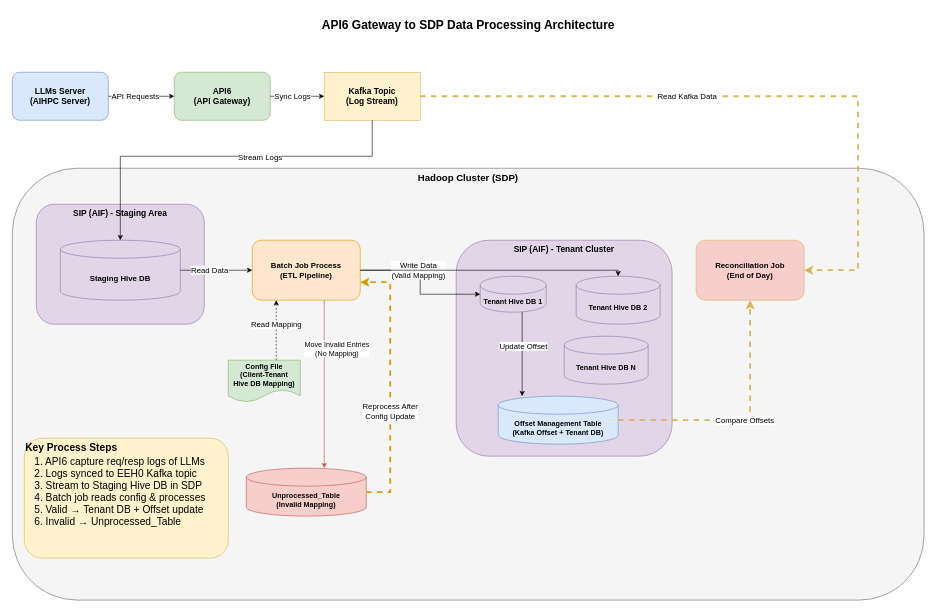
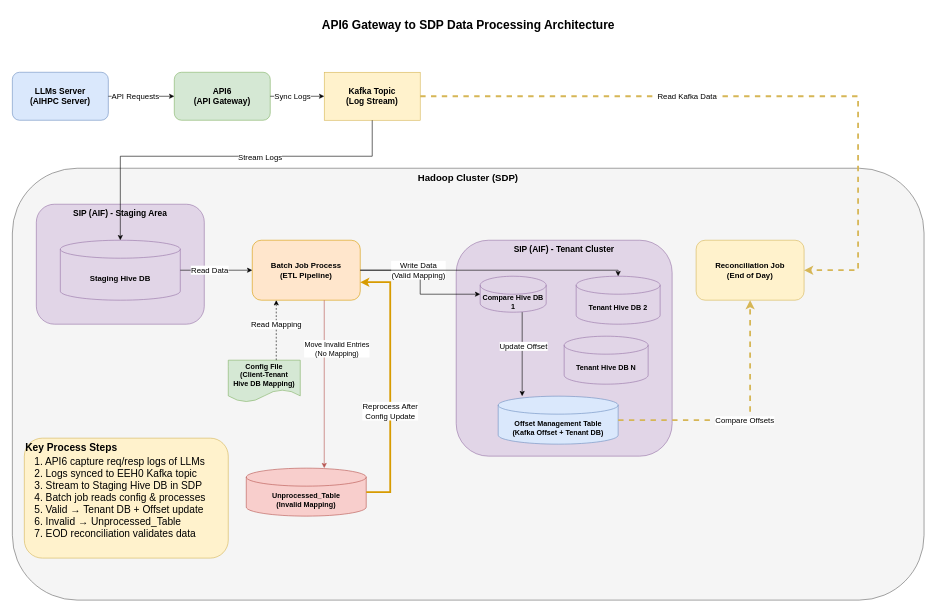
- <mxCell id="36" value="Reconciliation Job&lt;br&gt;(End of Day)" style="rounded=1;whiteSpace=wrap;html=1;fillColor=#f8cecc;strokeColor=#d6b656;fontSize=13;fontStyle=1;" vertex="1" parent="1"><mxGeometry x="1160" y="400" width="180" height="100" as="geometry" /></mxCell>
+ <mxCell id="36" value="Reconciliation Job&lt;br&gt;(End of Day)" style="rounded=1;whiteSpace=wrap;html=1;fillColor=#fff2cc;strokeColor=#d6b656;fontSize=13;fontStyle=1" vertex="1" parent="1"><mxGeometry x="1160" y="400" width="180" height="100" as="geometry" /></mxCell>
- <mxCell id="22" value="Tenant Hive DB 1" style="shape=cylinder3;whiteSpace=wrap;html=1;boundedLbl=1;backgroundOutline=1;size=15;fillColor=#e1d5e7;strokeColor=#9673a6;fontSize=12;fontStyle=1" vertex="1" parent="1"><mxGeometry x="800" y="460" width="110" height="60" as="geometry" /></mxCell>
+ <mxCell id="22" value="Compare Hive DB 1" style="shape=cylinder3;whiteSpace=wrap;html=1;boundedLbl=1;backgroundOutline=1;size=15;fillColor=#e1d5e7;strokeColor=#9673a6;fontSize=12;fontStyle=1" vertex="1" parent="1"><mxGeometry x="800" y="460" width="110" height="60" as="geometry" /></mxCell>
- <mxCell id="34" value="" style="edgeStyle=orthogonalEdgeStyle;rounded=0;orthogonalLoop=1;jettySize=auto;html=1;endArrow=classic;endFill=1;strokeColor=#d79b00;dashed=1;strokeWidth=3;" edge="1" parent="1" source="31" target="15"><mxGeometry relative="1" as="geometry"><Array as="points"><mxPoint x="650" y="820" /><mxPoint x="650" y="470" /></Array></mxGeometry></mxCell>
+ <mxCell id="34" value="" style="edgeStyle=orthogonalEdgeStyle;rounded=0;orthogonalLoop=1;jettySize=auto;html=1;endArrow=classic;endFill=1;strokeColor=#d79b00;dashed=0;strokeWidth=3;" edge="1" parent="1" source="31" target="15"><mxGeometry relative="1" as="geometry"><Array as="points"><mxPoint x="650" y="820" /><mxPoint x="650" y="470" /></Array></mxGeometry></mxCell>
+ <mxCell id="48" value="7. EOD reconciliation validates data" style="text;html=1;strokeColor=none;fillColor=none;align=left;verticalAlign=middle;fontSize=17;" vertex="1" parent="1"><mxGeometry x="55" y="880" width="250" height="20" as="geometry" /></mxCell>
